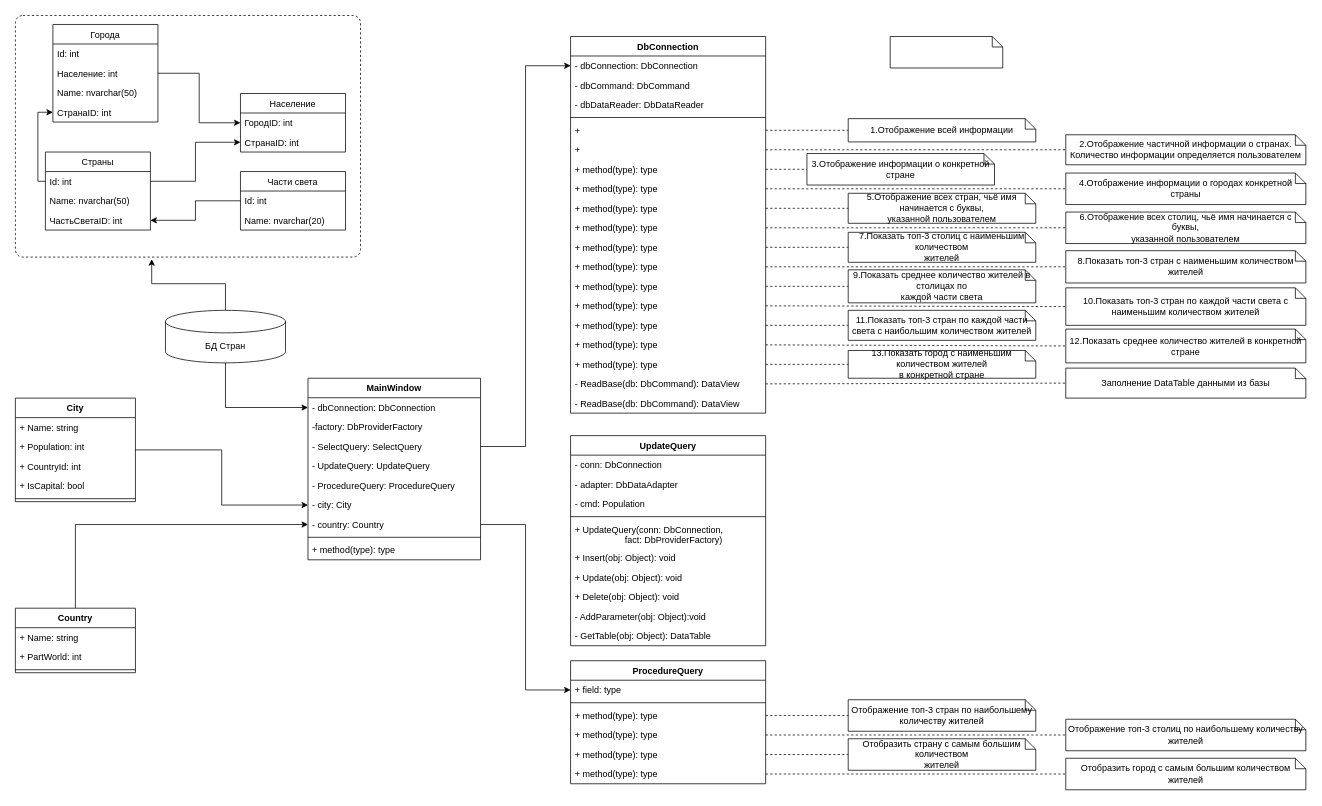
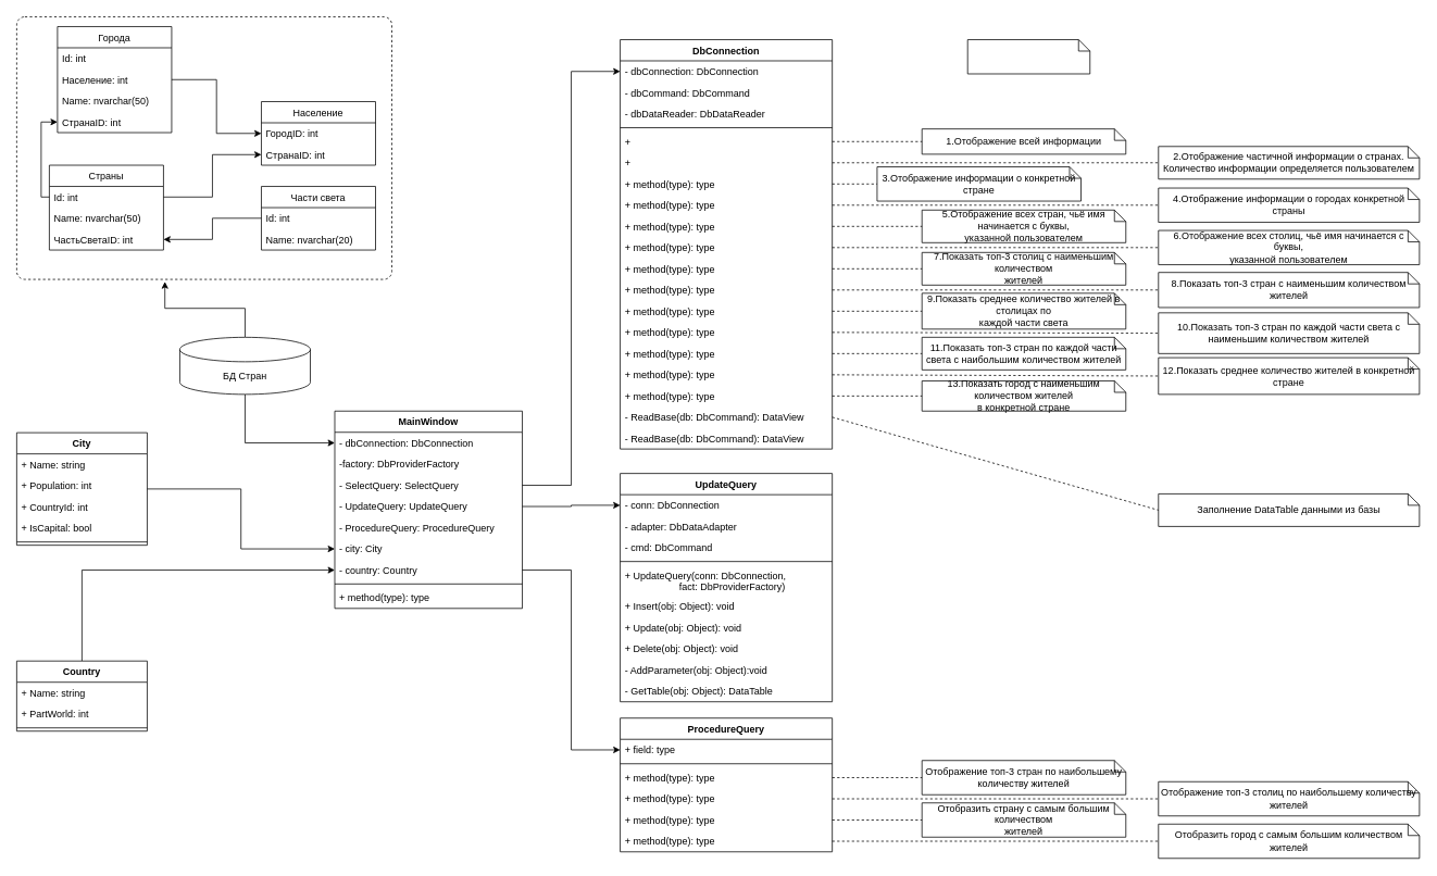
- <mxCell id="108" value="Заполнение DataTable данными из базы" style="shape=note2;boundedLbl=1;whiteSpace=wrap;html=1;size=14;verticalAlign=middle;align=center;" vertex="1" parent="1"><mxGeometry x="1420" y="490" width="320" height="40" as="geometry" /></mxCell>
+ <mxCell id="108" value="Заполнение DataTable данными из базы" style="shape=note2;boundedLbl=1;whiteSpace=wrap;html=1;size=14;verticalAlign=middle;align=center;" vertex="1" parent="1"><mxGeometry x="1420" y="605" width="320" height="40" as="geometry" /></mxCell>
+ <mxCell id="111" style="edgeStyle=orthogonalEdgeStyle;rounded=0;orthogonalLoop=1;jettySize=auto;html=1;entryX=0;entryY=0.5;entryDx=0;entryDy=0;" edge="1" parent="1" source="60" target="46"><mxGeometry relative="1" as="geometry" /></mxCell>
- <mxCell id="48" value="- cmd: Population" style="text;strokeColor=none;fillColor=none;align=left;verticalAlign=top;spacingLeft=4;spacingRight=4;overflow=hidden;rotatable=0;points=[[0,0.5],[1,0.5]];portConstraint=eastwest;" vertex="1" parent="45"><mxGeometry y="78" width="260" height="26" as="geometry" /></mxCell>
+ <mxCell id="48" value="- cmd: DbCommand" style="text;strokeColor=none;fillColor=none;align=left;verticalAlign=top;spacingLeft=4;spacingRight=4;overflow=hidden;rotatable=0;points=[[0,0.5],[1,0.5]];portConstraint=eastwest;" vertex="1" parent="45"><mxGeometry y="78" width="260" height="26" as="geometry" /></mxCell>
